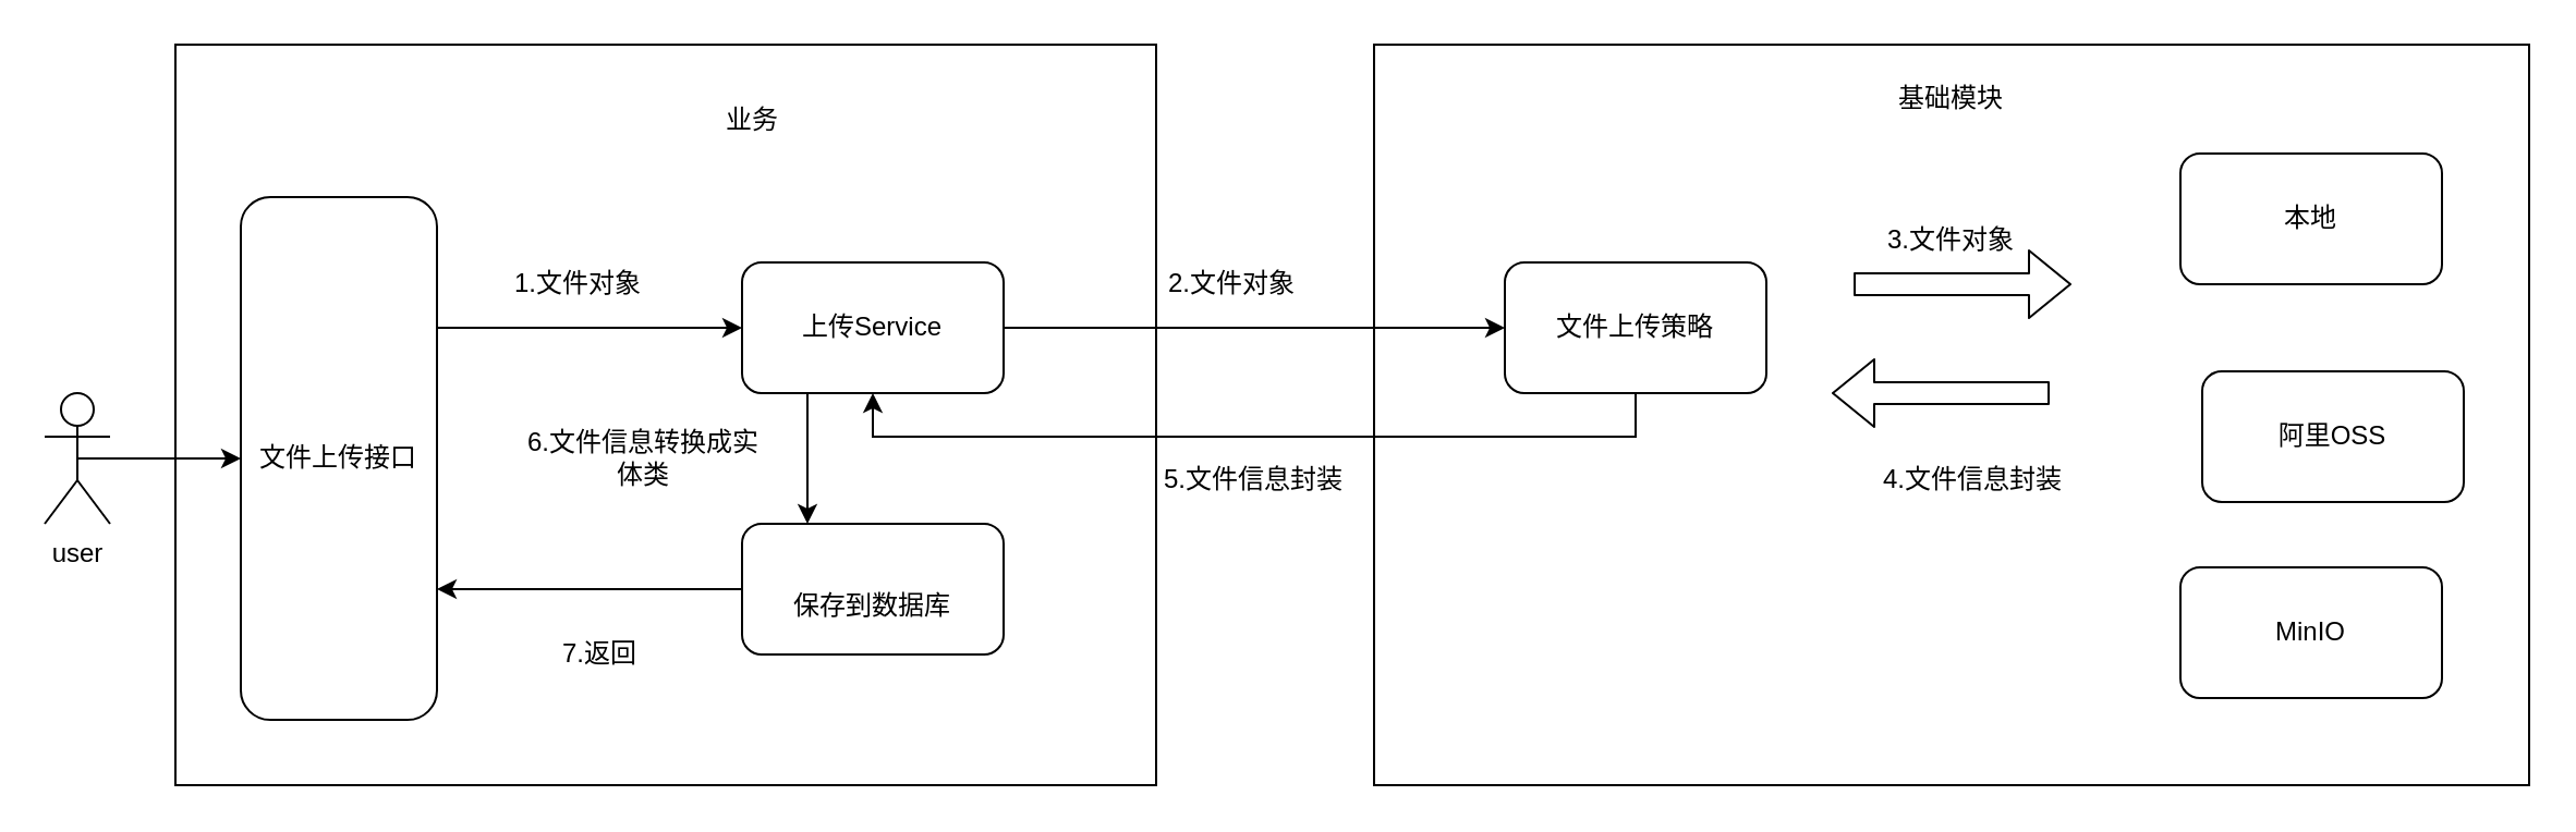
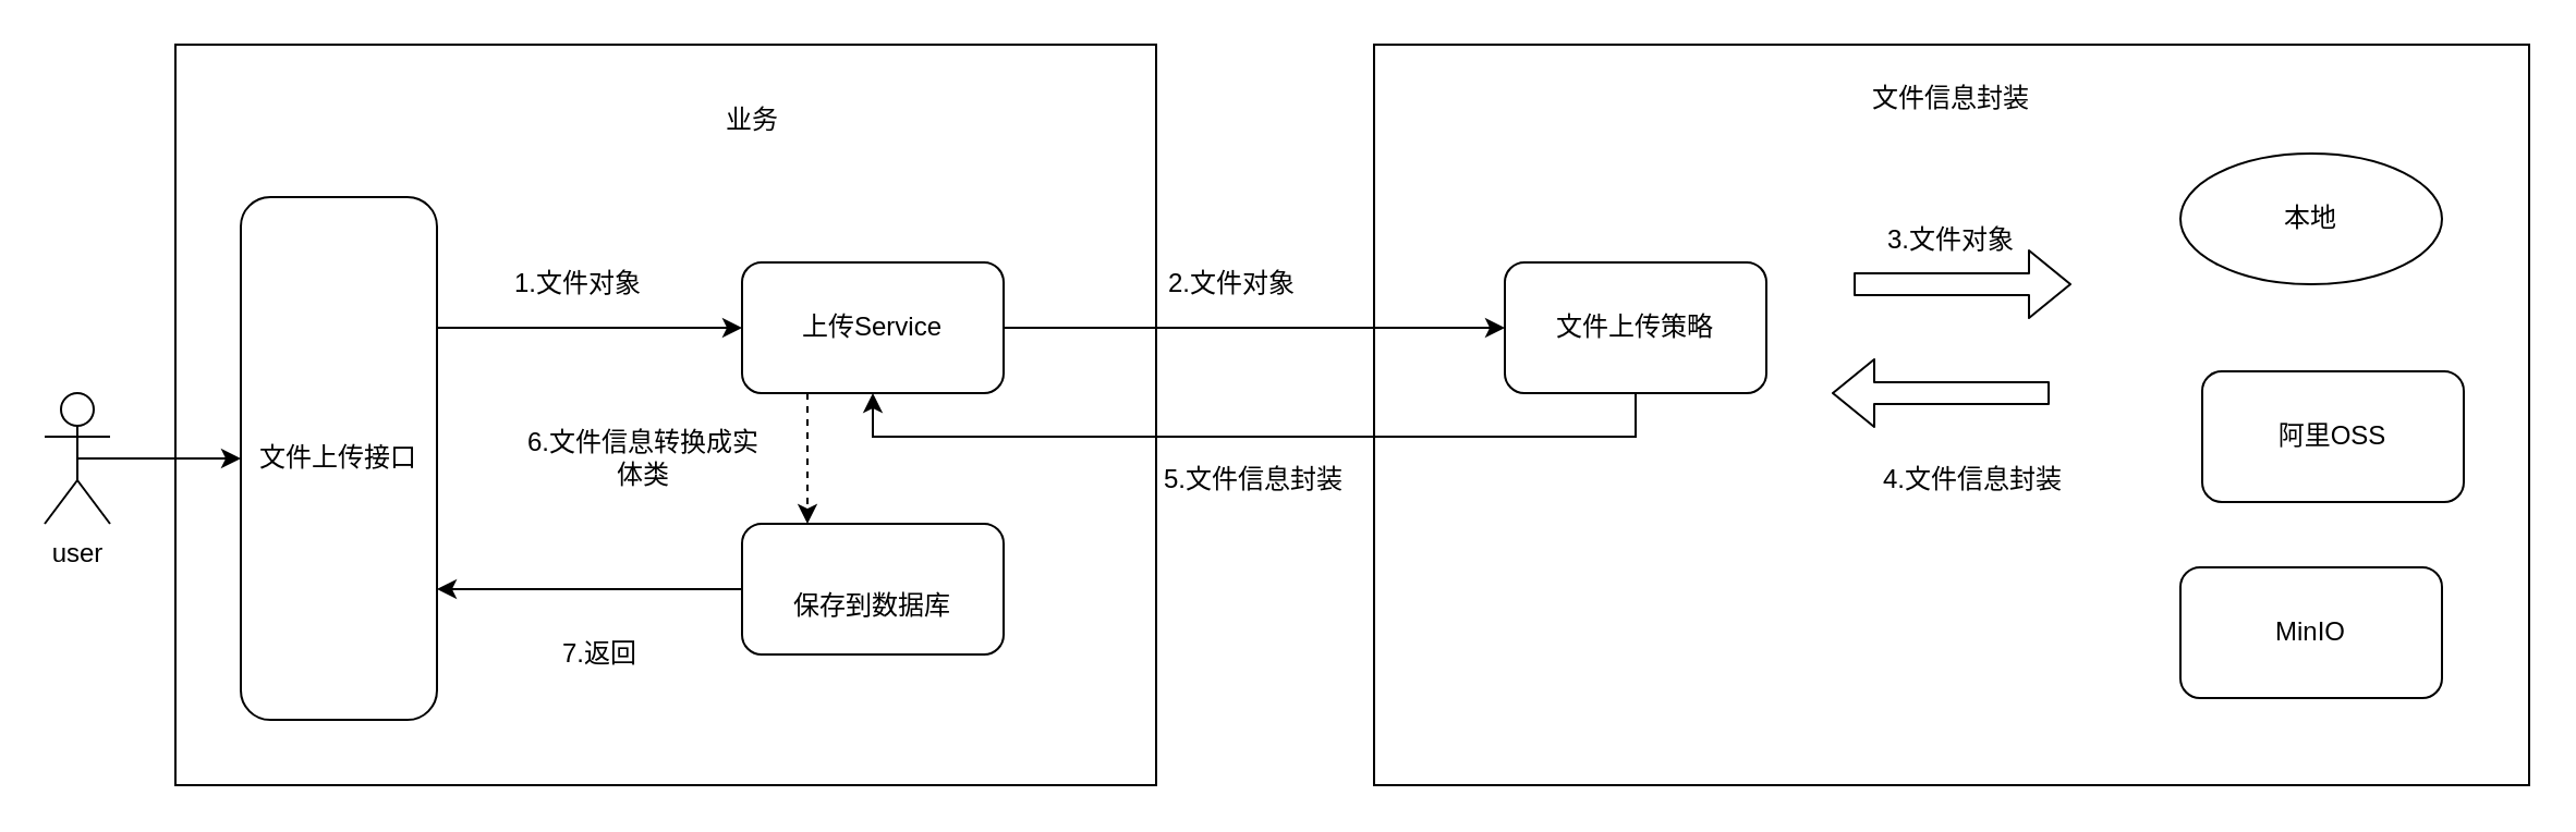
- <mxCell id="9" value="基础模块" style="text;html=1;strokeColor=none;fillColor=none;align=center;verticalAlign=middle;whiteSpace=wrap;rounded=0;" vertex="1" parent="1"><mxGeometry x="840" y="30" width="110" height="30" as="geometry" /></mxCell>
+ <mxCell id="9" value="文件信息封装" style="text;html=1;strokeColor=none;fillColor=none;align=center;verticalAlign=middle;whiteSpace=wrap;rounded=0;" vertex="1" parent="1"><mxGeometry x="840" y="30" width="110" height="30" as="geometry" /></mxCell>
- <mxCell id="15" value="本地" style="rounded=1;whiteSpace=wrap;html=1;" vertex="1" parent="1"><mxGeometry x="1000" y="70" width="120" height="60" as="geometry" /></mxCell>
+ <mxCell id="15" value="本地" style="ellipse;whiteSpace=wrap;html=1;" vertex="1" parent="1"><mxGeometry x="1000" y="70" width="120" height="60" as="geometry" /></mxCell>
- <mxCell id="11" style="edgeStyle=orthogonalEdgeStyle;rounded=0;orthogonalLoop=1;jettySize=auto;html=1;exitX=0.25;exitY=1;exitDx=0;exitDy=0;entryX=0.25;entryY=0;entryDx=0;entryDy=0;" edge="1" parent="1" source="12" target="26"><mxGeometry relative="1" as="geometry" /></mxCell>
+ <mxCell id="11" style="edgeStyle=orthogonalEdgeStyle;rounded=0;orthogonalLoop=1;jettySize=auto;html=1;exitX=0.25;exitY=1;exitDx=0;exitDy=0;entryX=0.25;entryY=0;entryDx=0;entryDy=0;dashed=1;" edge="1" parent="1" source="12" target="26"><mxGeometry relative="1" as="geometry" /></mxCell>
